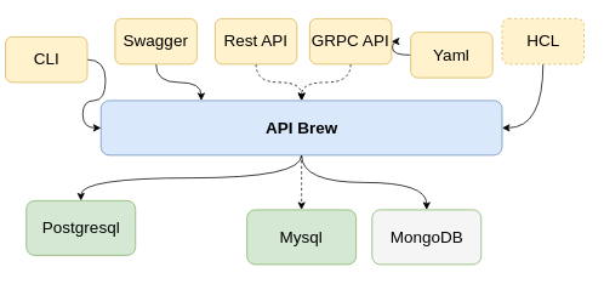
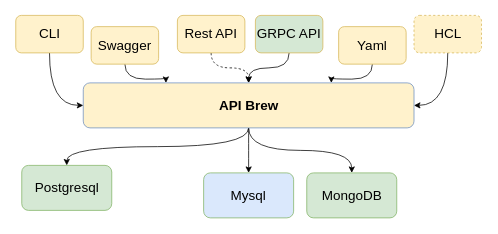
- <mxCell id="11" value="Swagger" style="rounded=1;whiteSpace=wrap;html=1;fontSize=18;fillColor=#fff2cc;strokeColor=#d6b656;" vertex="1" parent="1"><mxGeometry x="126" y="20" width="90" height="50" as="geometry" /></mxCell>
+ <mxCell id="11" value="Swagger" style="rounded=1;whiteSpace=wrap;html=1;fontSize=18;fillColor=#fff2cc;strokeColor=#d6b656;" vertex="1" parent="1"><mxGeometry x="121" y="35" width="90" height="50" as="geometry" /></mxCell>
- <mxCell id="7" value="GRPC API" style="rounded=1;whiteSpace=wrap;html=1;fontSize=18;fillColor=#fff2cc;strokeColor=#d6b656;" vertex="1" parent="1"><mxGeometry x="340" y="20" width="90" height="50" as="geometry" /></mxCell>
+ <mxCell id="7" value="GRPC API" style="rounded=1;whiteSpace=wrap;html=1;fontSize=18;fillColor=#d5e8d4;strokeColor=#d6b656;" vertex="1" parent="1"><mxGeometry x="340" y="20" width="90" height="50" as="geometry" /></mxCell>
- <mxCell id="14" style="edgeStyle=orthogonalEdgeStyle;curved=1;rounded=0;orthogonalLoop=1;jettySize=auto;html=1;fontSize=18;" edge="1" parent="1" source="15" target="7"><mxGeometry relative="1" as="geometry" /></mxCell>
+ <mxCell id="14" style="edgeStyle=orthogonalEdgeStyle;curved=1;rounded=0;orthogonalLoop=1;jettySize=auto;html=1;entryX=0.75;entryY=0;entryDx=0;entryDy=0;fontSize=18;" edge="1" parent="1" source="15" target="5"><mxGeometry relative="1" as="geometry" /></mxCell>
- <mxCell id="13" value="CLI" style="rounded=1;whiteSpace=wrap;html=1;fontSize=18;fillColor=#fff2cc;strokeColor=#d6b656;" vertex="1" parent="1"><mxGeometry x="5.5" y="40" width="90" height="50" as="geometry" /></mxCell>
+ <mxCell id="13" value="CLI" style="rounded=1;whiteSpace=wrap;html=1;fontSize=18;fillColor=#fff2cc;strokeColor=#d6b656;" vertex="1" parent="1"><mxGeometry x="20.5" y="20" width="90" height="50" as="geometry" /></mxCell>
- <mxCell id="6" value="" style="edgeStyle=orthogonalEdgeStyle;curved=1;rounded=0;orthogonalLoop=1;jettySize=auto;html=1;fontSize=18;dashed=1;" edge="1" parent="1" source="7" target="5"><mxGeometry relative="1" as="geometry" /></mxCell>
+ <mxCell id="6" value="" style="edgeStyle=orthogonalEdgeStyle;curved=1;rounded=0;orthogonalLoop=1;jettySize=auto;html=1;fontSize=18;" edge="1" parent="1" source="7" target="5"><mxGeometry relative="1" as="geometry" /></mxCell>
- <mxCell id="5" value="API Brew" style="rounded=1;whiteSpace=wrap;html=1;fillColor=#dae8fc;strokeColor=#6c8ebf;fontStyle=1;fontSize=18;" vertex="1" parent="1"><mxGeometry x="110.5" y="110" width="441" height="60" as="geometry" /></mxCell>
+ <mxCell id="5" value="API Brew" style="rounded=1;whiteSpace=wrap;html=1;fillColor=#fff2cc;strokeColor=#6c8ebf;fontStyle=1;fontSize=18;" vertex="1" parent="1"><mxGeometry x="110.5" y="110" width="441" height="60" as="geometry" /></mxCell>
- <mxCell id="4" style="edgeStyle=orthogonalEdgeStyle;curved=1;rounded=0;orthogonalLoop=1;jettySize=auto;html=1;fontSize=18;dashed=1;" edge="1" parent="1" source="5" target="19"><mxGeometry relative="1" as="geometry" /></mxCell>
+ <mxCell id="4" style="edgeStyle=orthogonalEdgeStyle;curved=1;rounded=0;orthogonalLoop=1;jettySize=auto;html=1;fontSize=18;" edge="1" parent="1" source="5" target="19"><mxGeometry relative="1" as="geometry" /></mxCell>
- <mxCell id="19" value="Mysql" style="rounded=1;whiteSpace=wrap;html=1;fontSize=18;fillColor=#d5e8d4;strokeColor=#82b366;" vertex="1" parent="1"><mxGeometry x="271" y="230" width="120" height="60" as="geometry" /></mxCell>
+ <mxCell id="19" value="Mysql" style="rounded=1;whiteSpace=wrap;html=1;fontSize=18;fillColor=#dae8fc;strokeColor=#82b366;" vertex="1" parent="1"><mxGeometry x="271" y="230" width="120" height="60" as="geometry" /></mxCell>
- <mxCell id="20" value="MongoDB" style="rounded=1;whiteSpace=wrap;html=1;fontSize=18;fillColor=#f5f5f5;strokeColor=#82b366;" vertex="1" parent="1"><mxGeometry x="408.5" y="230" width="120" height="60" as="geometry" /></mxCell>
+ <mxCell id="20" value="MongoDB" style="rounded=1;whiteSpace=wrap;html=1;fontSize=18;fillColor=#d5e8d4;strokeColor=#82b366;" vertex="1" parent="1"><mxGeometry x="408.5" y="230" width="120" height="60" as="geometry" /></mxCell>
